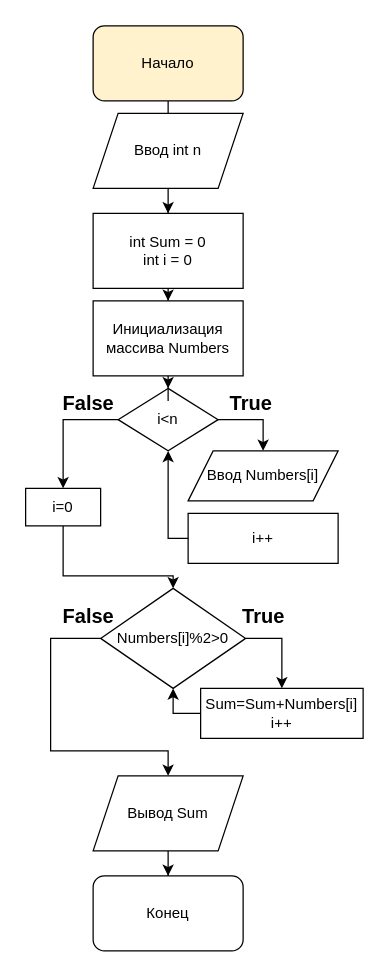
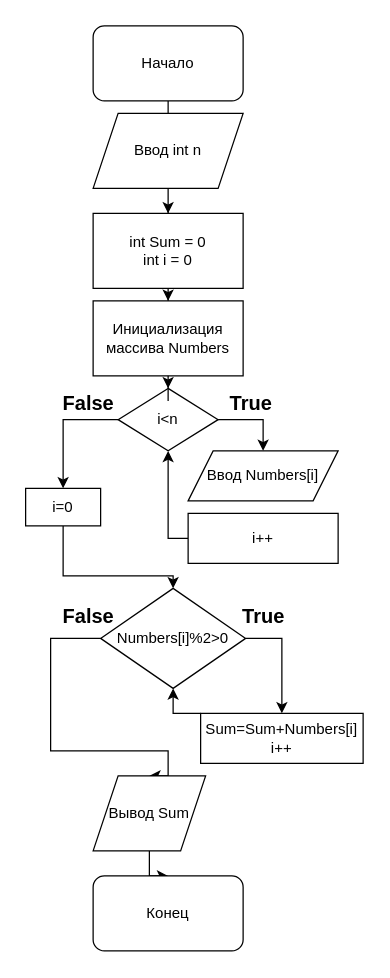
- <mxCell id="3" value="Начало" style="rounded=1;whiteSpace=wrap;html=1;fillColor=#fff2cc;" vertex="1" parent="1"><mxGeometry x="74" y="20" width="120" height="60" as="geometry" /></mxCell>
+ <mxCell id="3" value="Начало" style="rounded=1;whiteSpace=wrap;html=1;" vertex="1" parent="1"><mxGeometry x="74" y="20" width="120" height="60" as="geometry" /></mxCell>
- <mxCell id="22" value="Sum=Sum+Numbers[i]&lt;br&gt;i++" style="rounded=0;whiteSpace=wrap;html=1;" vertex="1" parent="1"><mxGeometry x="160" y="550" width="130" height="40" as="geometry" /></mxCell>
+ <mxCell id="22" value="Sum=Sum+Numbers[i]&lt;br&gt;i++" style="rounded=0;whiteSpace=wrap;html=1;" vertex="1" parent="1"><mxGeometry x="160" y="570" width="130" height="40" as="geometry" /></mxCell>
- <mxCell id="24" value="Вывод Sum" style="shape=parallelogram;perimeter=parallelogramPerimeter;whiteSpace=wrap;html=1;fixedSize=1;" vertex="1" parent="1"><mxGeometry x="74" y="620" width="120" height="60" as="geometry" /></mxCell>
+ <mxCell id="24" value="Вывод Sum" style="shape=parallelogram;perimeter=parallelogramPerimeter;whiteSpace=wrap;html=1;fixedSize=1;" vertex="1" parent="1"><mxGeometry x="74" y="620" width="90" height="60" as="geometry" /></mxCell>
